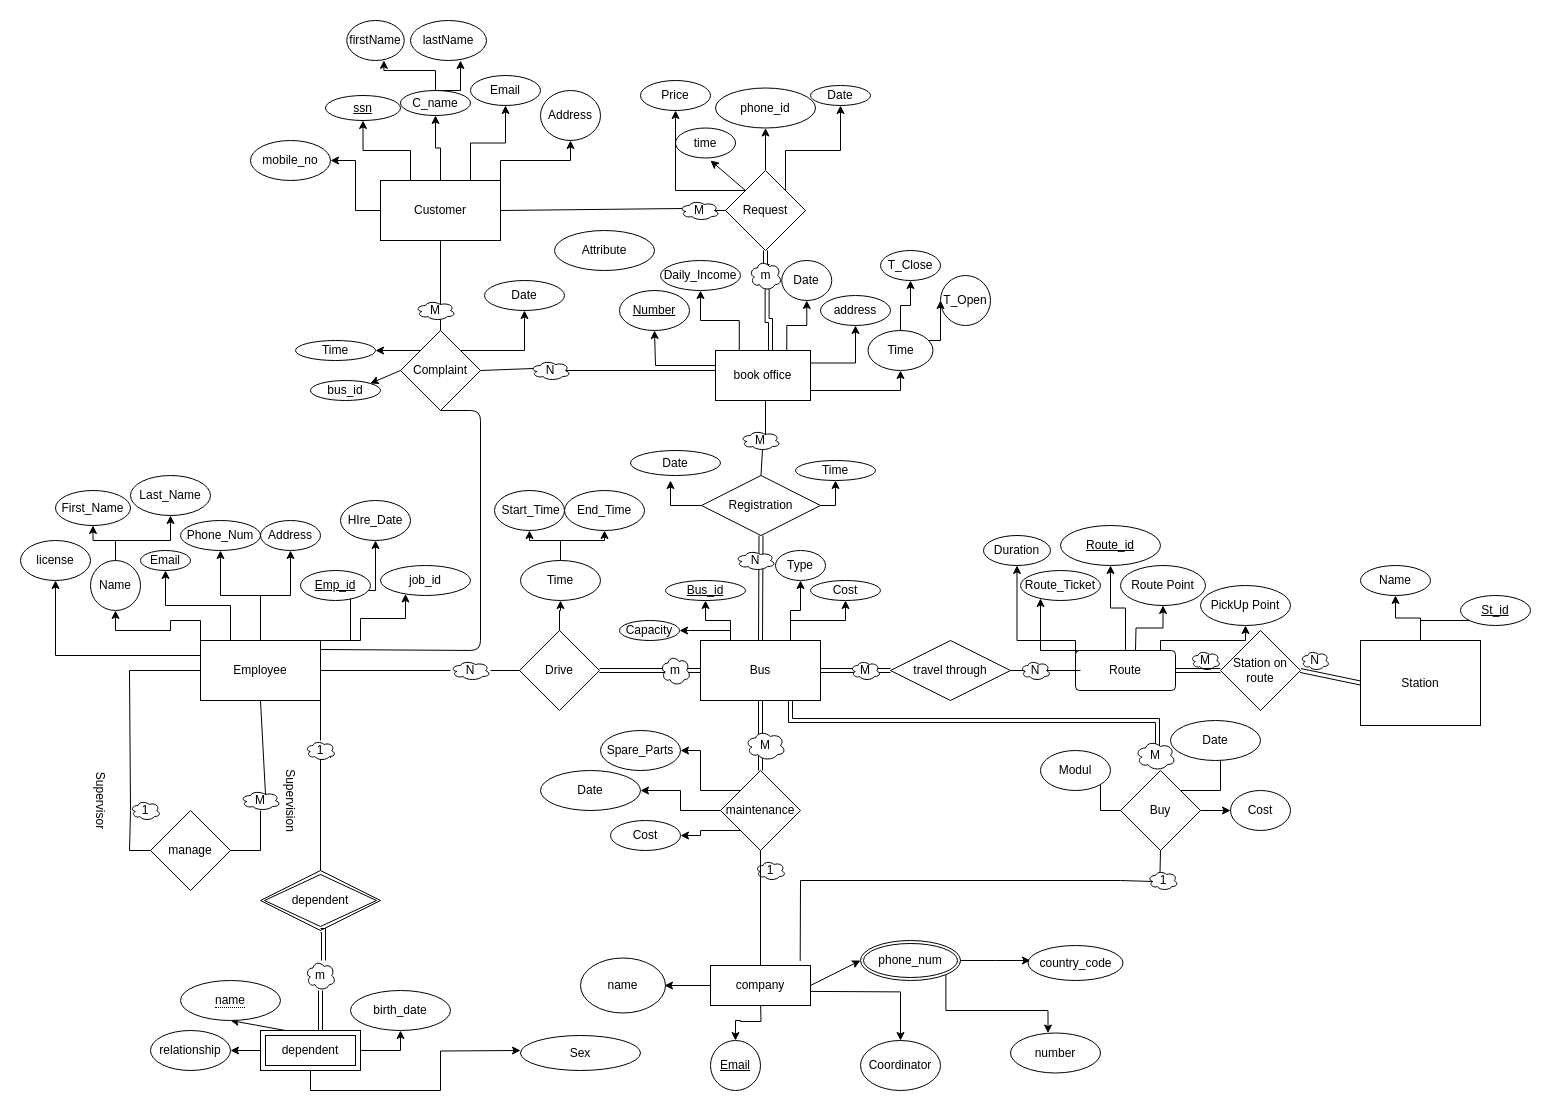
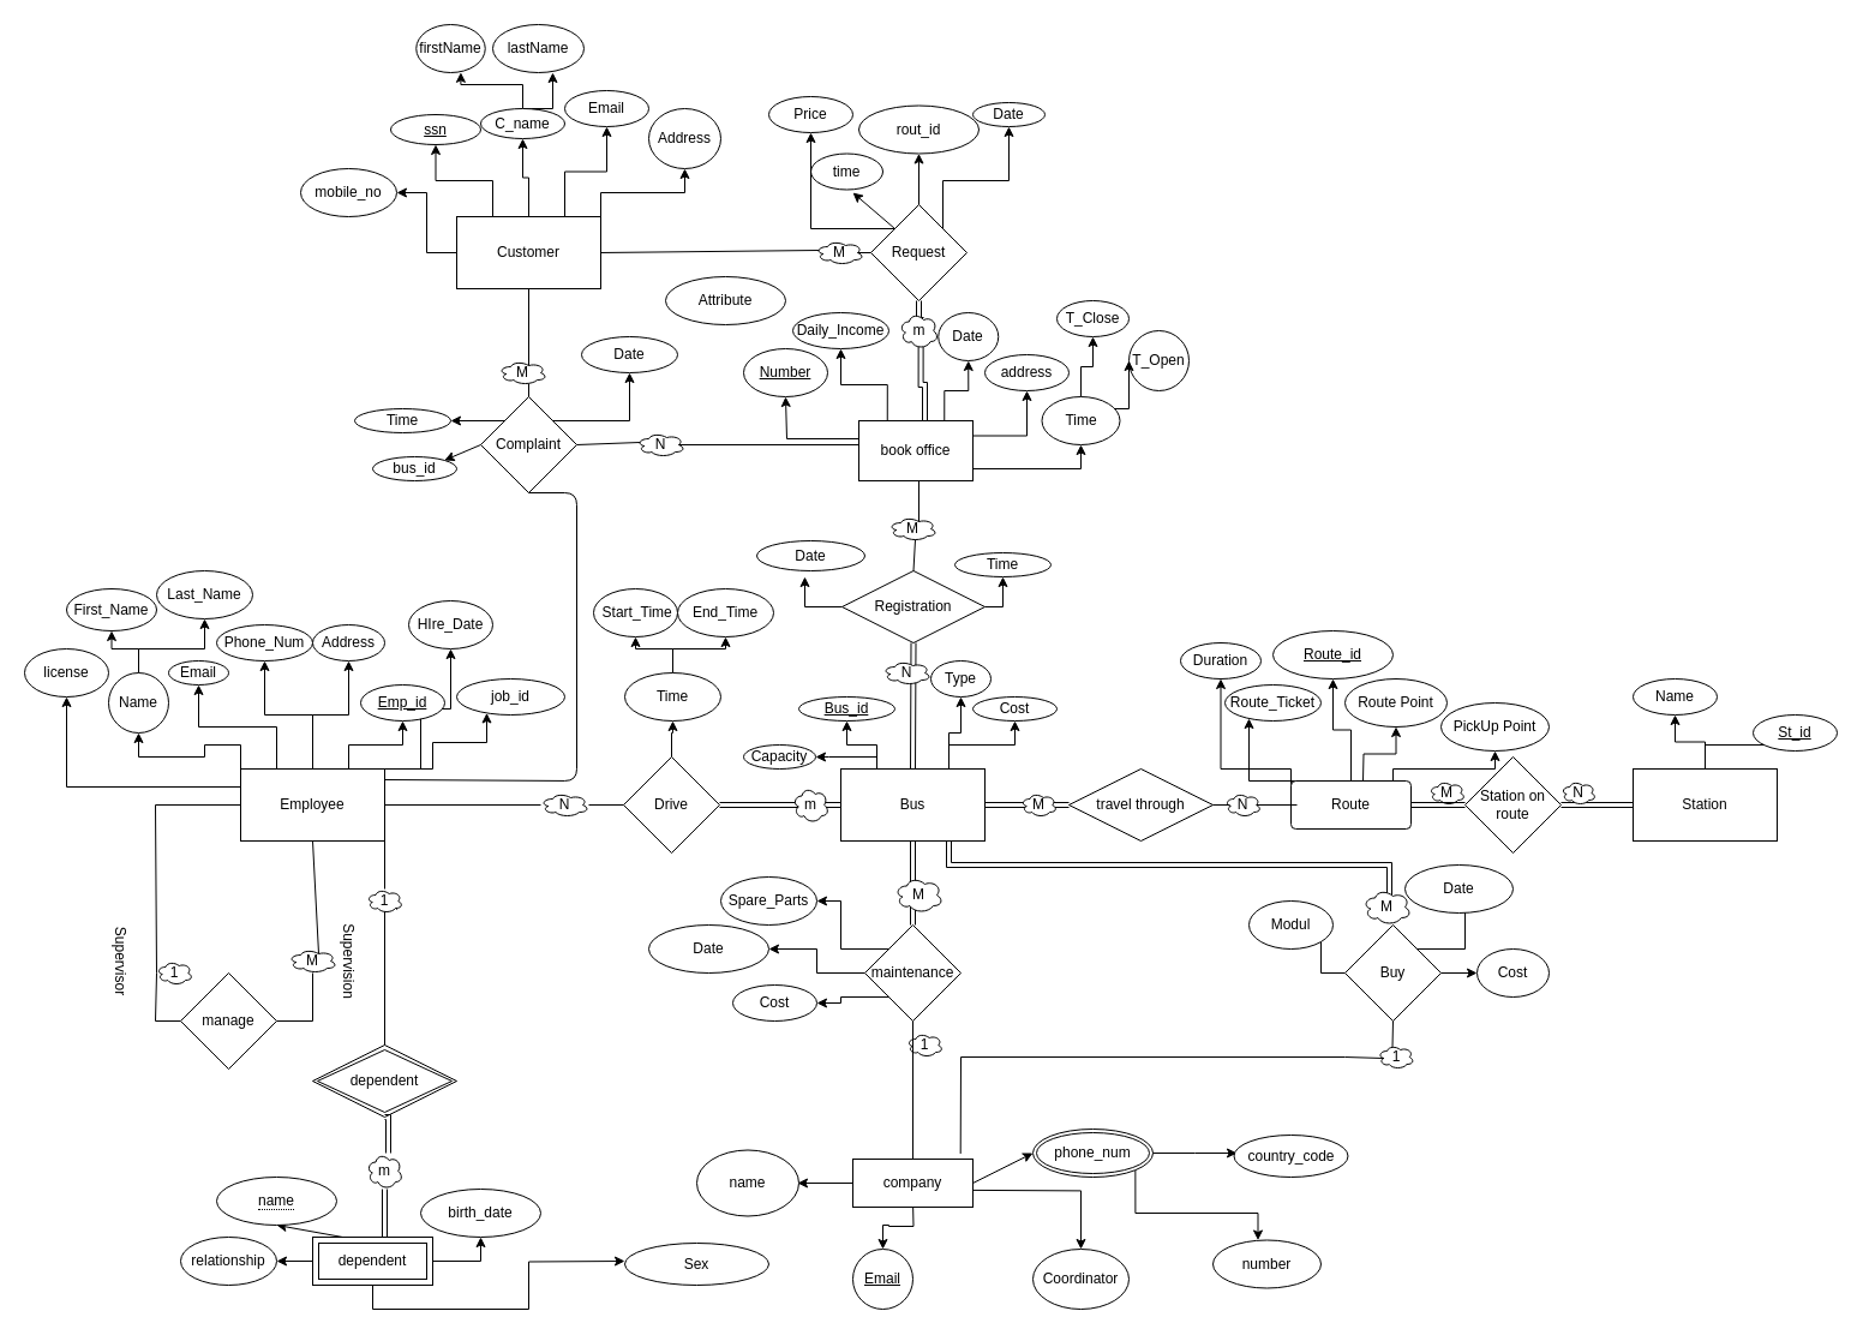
- <mxCell id="130" value="phone_id" style="ellipse;whiteSpace=wrap;html=1;align=center;" parent="1" vertex="1"><mxGeometry x="715" y="87.5" width="100" height="40" as="geometry" /></mxCell>
+ <mxCell id="130" value="rout_id" style="ellipse;whiteSpace=wrap;html=1;align=center;" parent="1" vertex="1"><mxGeometry x="715" y="87.5" width="100" height="40" as="geometry" /></mxCell>
+ <mxCell id="53" style="edgeStyle=orthogonalEdgeStyle;rounded=0;orthogonalLoop=1;jettySize=auto;html=1;exitX=0.75;exitY=0;exitDx=0;exitDy=0;" parent="1" source="57" target="66" edge="1"><mxGeometry relative="1" as="geometry"><mxPoint x="330" y="590" as="targetPoint" /></mxGeometry></mxCell>
- <mxCell id="93" value="Station" style="whiteSpace=wrap;html=1;" parent="1" vertex="1"><mxGeometry x="1360" y="640" width="120" height="85" as="geometry" /></mxCell>
+ <mxCell id="93" value="Station" style="whiteSpace=wrap;html=1;" parent="1" vertex="1"><mxGeometry x="1360" y="640" width="120" height="60" as="geometry" /></mxCell>
